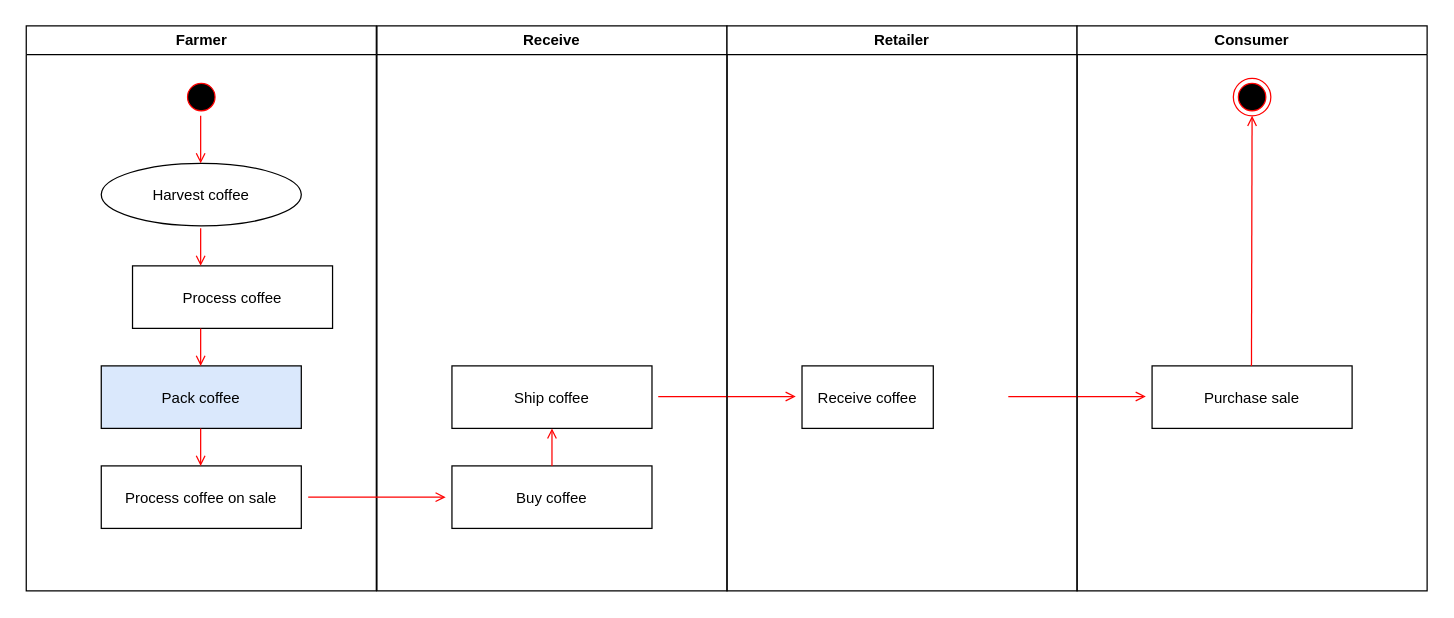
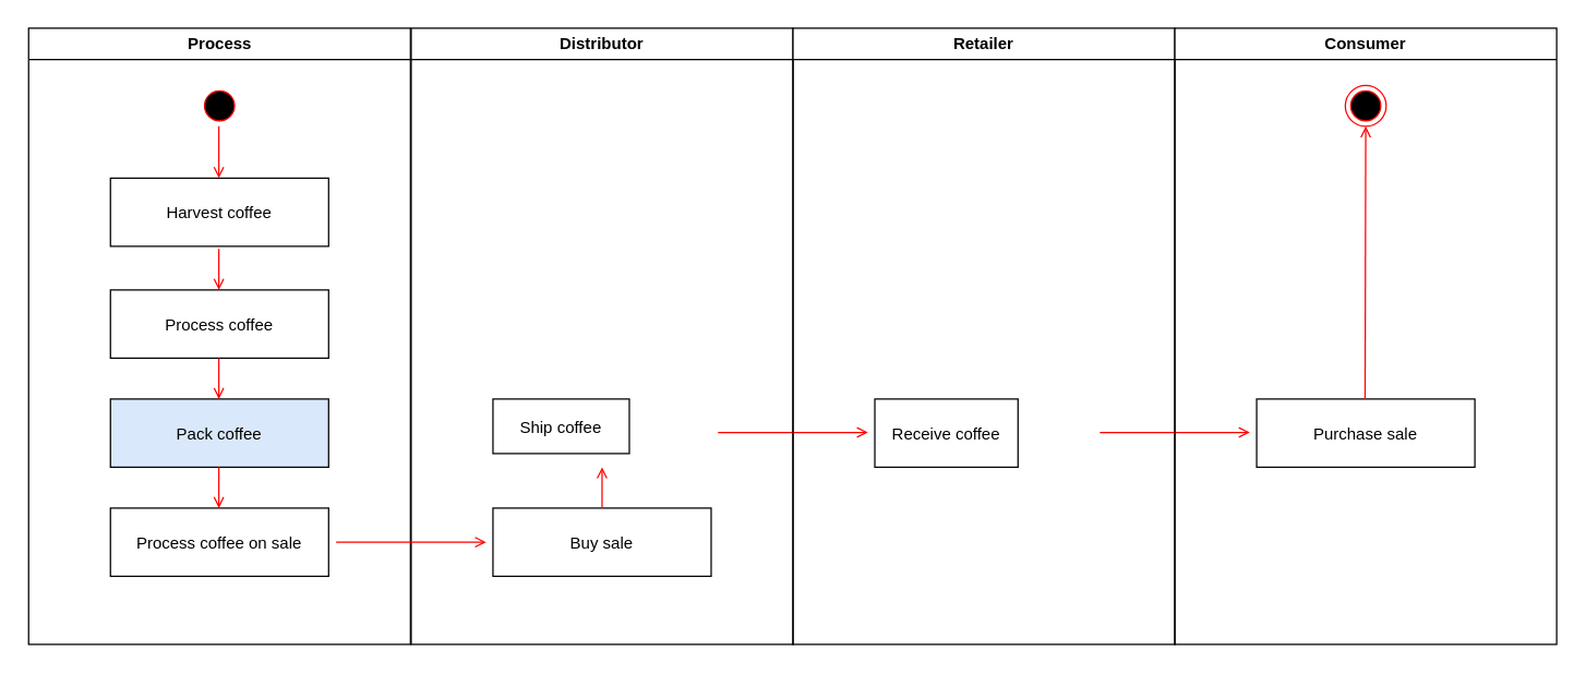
- <mxCell id="2" value="Farmer" style="swimlane;whiteSpace=wrap" parent="1" vertex="1"><mxGeometry x="20.5" y="20" width="280" height="452" as="geometry" /></mxCell>
+ <mxCell id="2" value="Process" style="swimlane;whiteSpace=wrap" parent="1" vertex="1"><mxGeometry x="20.5" y="20" width="280" height="452" as="geometry" /></mxCell>
- <mxCell id="12" value="Receive" style="swimlane;whiteSpace=wrap" vertex="1" parent="1"><mxGeometry x="301" y="20" width="280" height="452" as="geometry" /></mxCell>
+ <mxCell id="12" value="Distributor" style="swimlane;whiteSpace=wrap" vertex="1" parent="1"><mxGeometry x="301" y="20" width="280" height="452" as="geometry" /></mxCell>
- <mxCell id="4" value="Harvest coffee" style="ellipse;" parent="2" vertex="1"><mxGeometry x="60" y="110" width="160" height="50" as="geometry" /></mxCell>
+ <mxCell id="4" value="Harvest coffee" style="" parent="2" vertex="1"><mxGeometry x="60" y="110" width="160" height="50" as="geometry" /></mxCell>
- <mxCell id="5" value="Process coffee" style="" parent="2" vertex="1"><mxGeometry x="85" y="192" width="160" height="50" as="geometry" /></mxCell>
+ <mxCell id="5" value="Process coffee" style="" parent="2" vertex="1"><mxGeometry x="60" y="192" width="160" height="50" as="geometry" /></mxCell>
- <mxCell id="14" value="Ship coffee" style="" vertex="1" parent="12"><mxGeometry x="60" y="272" width="160" height="50" as="geometry" /></mxCell>
+ <mxCell id="14" value="Ship coffee" style="" vertex="1" parent="12"><mxGeometry x="60" y="272" width="100" height="40" as="geometry" /></mxCell>
- <mxCell id="13" value="Buy coffee" style="" vertex="1" parent="12"><mxGeometry x="60" y="352" width="160" height="50" as="geometry" /></mxCell>
+ <mxCell id="13" value="Buy sale" style="" vertex="1" parent="12"><mxGeometry x="60" y="352" width="160" height="50" as="geometry" /></mxCell>
